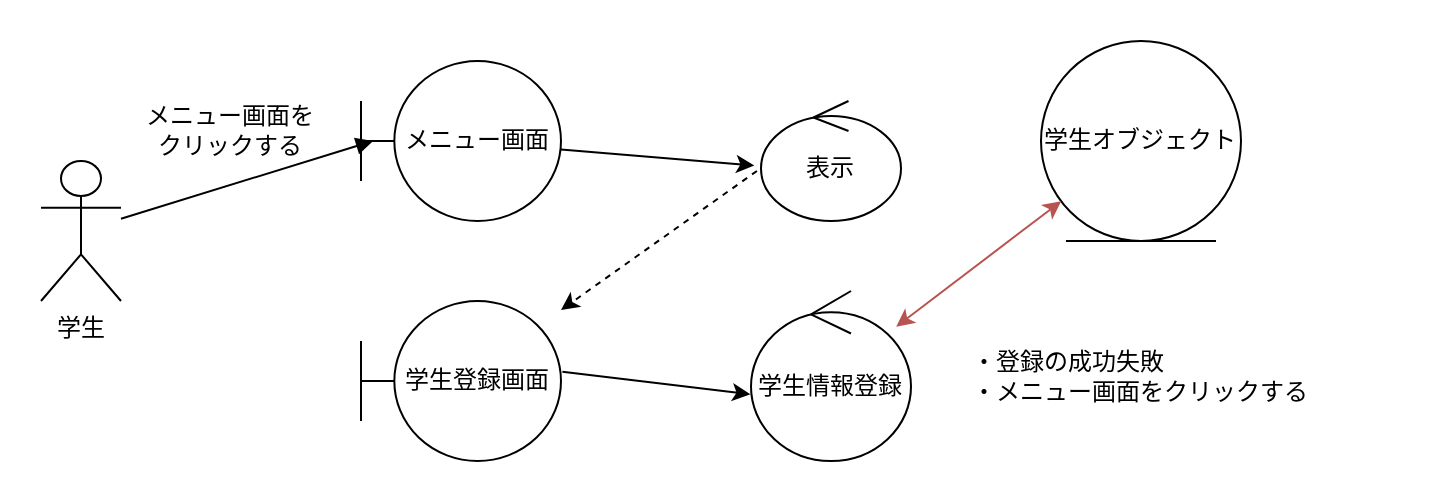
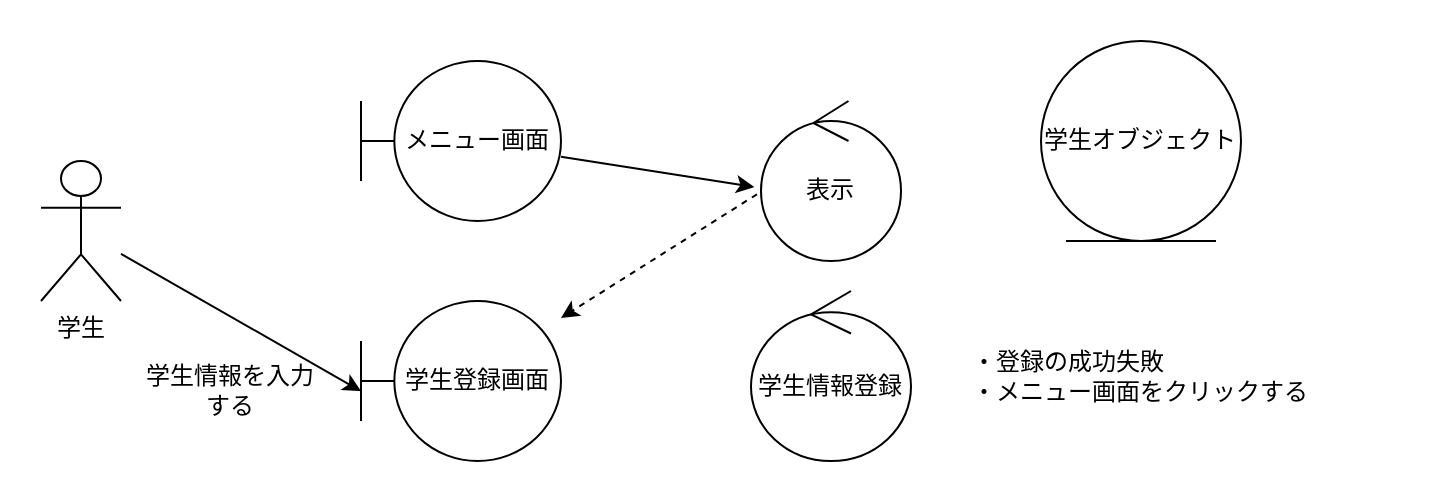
- <mxCell id="5" value="メニュー画面をクリックする" style="text;html=1;align=center;verticalAlign=middle;whiteSpace=wrap;rounded=0;" vertex="1" parent="1"><mxGeometry x="70" y="50" width="90" height="30" as="geometry" /></mxCell>
- <mxCell id="6" value="表示" style="ellipse;shape=umlControl;whiteSpace=wrap;html=1;" vertex="1" parent="1"><mxGeometry x="380" y="50" width="70" height="60" as="geometry" /></mxCell>
+ <mxCell id="6" value="表示" style="ellipse;shape=umlControl;whiteSpace=wrap;html=1;" vertex="1" parent="1"><mxGeometry x="380" y="50" width="70" height="80" as="geometry" /></mxCell>
- <mxCell id="4" value="" style="html=1;verticalAlign=bottom;endArrow=block;curved=0;rounded=0;entryX=0.06;entryY=0.5;entryDx=0;entryDy=0;entryPerimeter=0;" edge="1" parent="1" source="2" target="3"><mxGeometry width="80" relative="1" as="geometry"><mxPoint x="60" y="100" as="sourcePoint" /><mxPoint x="270" y="140" as="targetPoint" /></mxGeometry></mxCell>
- <mxCell id="15" value="" style="endArrow=classic;startArrow=classic;html=1;rounded=0;fillColor=#f8cecc;strokeColor=#b85450;" edge="1" parent="1" source="12" target="14"><mxGeometry width="50" height="50" relative="1" as="geometry"><mxPoint x="200" y="160" as="sourcePoint" /><mxPoint x="250" y="110" as="targetPoint" /></mxGeometry></mxCell>
+ <mxCell id="10" value="" style="endArrow=classic;html=1;rounded=0;entryX=0;entryY=0.563;entryDx=0;entryDy=0;entryPerimeter=0;" edge="1" parent="1" source="2" target="8"><mxGeometry width="50" height="50" relative="1" as="geometry"><mxPoint x="60" y="180" as="sourcePoint" /><mxPoint x="157" y="195" as="targetPoint" /></mxGeometry></mxCell>
- <mxCell id="13" value="" style="endArrow=classic;html=1;rounded=0;exitX=1.007;exitY=0.442;exitDx=0;exitDy=0;exitPerimeter=0;entryX=-0.004;entryY=0.608;entryDx=0;entryDy=0;entryPerimeter=0;" edge="1" parent="1" source="8" target="12"><mxGeometry width="50" height="50" relative="1" as="geometry"><mxPoint x="90" y="140" as="sourcePoint" /><mxPoint x="380" y="270" as="targetPoint" /></mxGeometry></mxCell>
+ <mxCell id="11" value="学生情報を入力する" style="text;html=1;align=center;verticalAlign=middle;whiteSpace=wrap;rounded=0;" vertex="1" parent="1"><mxGeometry x="70" y="180" width="90" height="30" as="geometry" /></mxCell>
